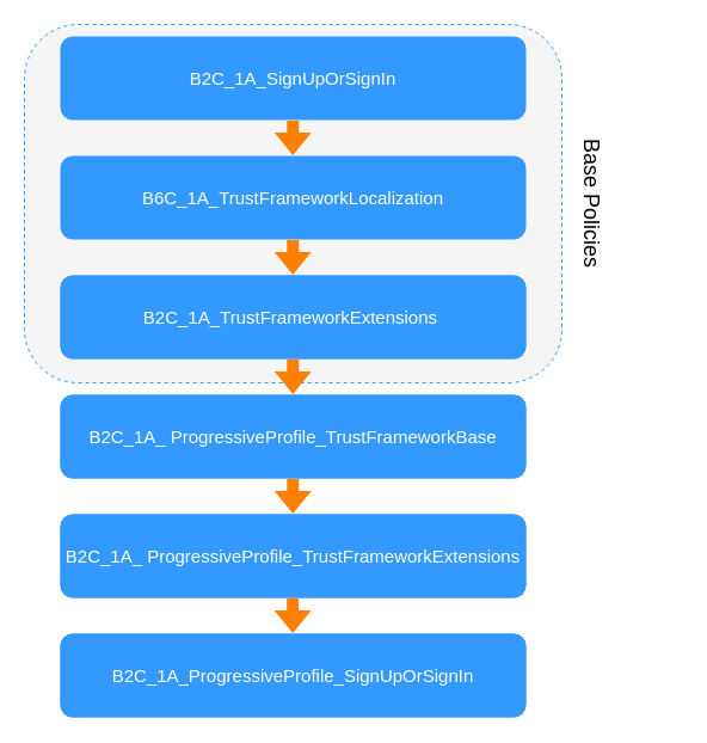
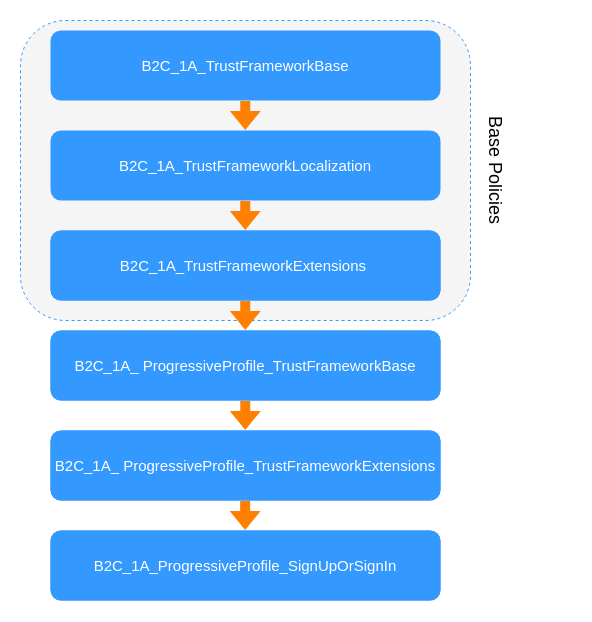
- <mxCell id="8" value="&lt;span style=&quot;font-style: normal; font-size: 15px;&quot;&gt;B2C_1A_SignUpOrSignIn&lt;/span&gt;" style="rounded=1;whiteSpace=wrap;html=1;fontSize=15;fillColor=#3399FF;strokeColor=none;fontStyle=2;fontColor=#FFFFFF;" vertex="1" parent="1"><mxGeometry x="50" y="30" width="390" height="70" as="geometry" /></mxCell>
+ <mxCell id="8" value="&lt;span style=&quot;font-style: normal; font-size: 15px;&quot;&gt;B2C_1A_TrustFrameworkBase&lt;/span&gt;" style="rounded=1;whiteSpace=wrap;html=1;fontSize=15;fillColor=#3399FF;strokeColor=none;fontStyle=2;fontColor=#FFFFFF;" vertex="1" parent="1"><mxGeometry x="50" y="30" width="390" height="70" as="geometry" /></mxCell>
- <mxCell id="9" value="&lt;span style=&quot;font-style: normal; font-size: 15px;&quot;&gt;B6C_1A_TrustFrameworkLocalization&lt;/span&gt;" style="rounded=1;whiteSpace=wrap;html=1;fontSize=15;fillColor=#3399FF;strokeColor=none;fontStyle=2;fontColor=#FFFFFF;" vertex="1" parent="1"><mxGeometry x="50" y="130" width="390" height="70" as="geometry" /></mxCell>
+ <mxCell id="9" value="&lt;span style=&quot;font-style: normal; font-size: 15px;&quot;&gt;B2C_1A_TrustFrameworkLocalization&lt;/span&gt;" style="rounded=1;whiteSpace=wrap;html=1;fontSize=15;fillColor=#3399FF;strokeColor=none;fontStyle=2;fontColor=#FFFFFF;" vertex="1" parent="1"><mxGeometry x="50" y="130" width="390" height="70" as="geometry" /></mxCell>
